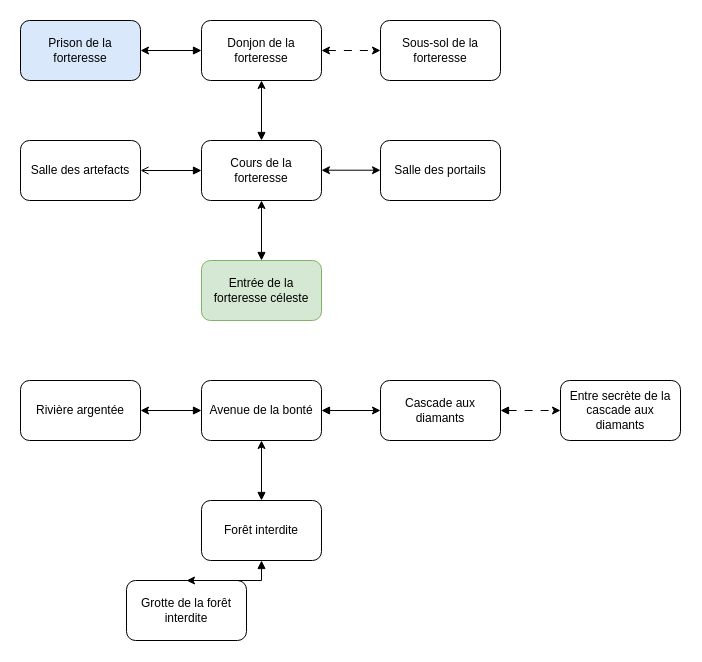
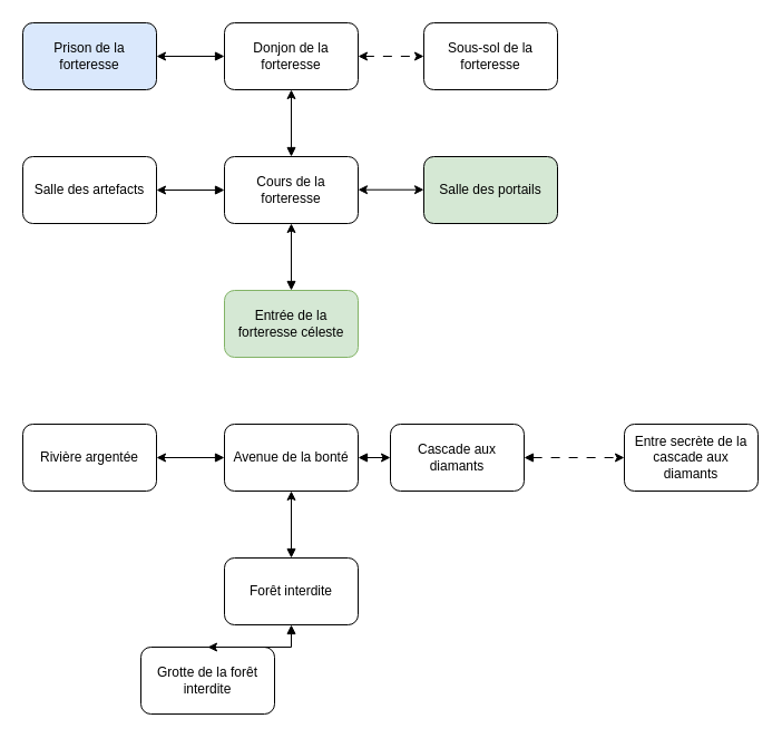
- <mxCell id="5" value="" style="edgeStyle=orthogonalEdgeStyle;rounded=0;orthogonalLoop=1;jettySize=auto;html=1;startArrow=block;startFill=1;endArrow=open;" parent="1" source="6" target="20" edge="1"><mxGeometry relative="1" as="geometry" /></mxCell>
+ <mxCell id="5" value="" style="edgeStyle=orthogonalEdgeStyle;rounded=0;orthogonalLoop=1;jettySize=auto;html=1;startArrow=block;startFill=1;" parent="1" source="6" target="20" edge="1"><mxGeometry relative="1" as="geometry" /></mxCell>
- <mxCell id="19" value="Salle des portails" style="rounded=1;whiteSpace=wrap;html=1;" parent="1" vertex="1"><mxGeometry x="380" y="140" width="120" height="60" as="geometry" /></mxCell>
+ <mxCell id="19" value="Salle des portails" style="rounded=1;whiteSpace=wrap;html=1;fillColor=#d5e8d4;" parent="1" vertex="1"><mxGeometry x="380" y="140" width="120" height="60" as="geometry" /></mxCell>
- <mxCell id="13" value="Cascade aux diamants" style="rounded=1;whiteSpace=wrap;html=1;" parent="1" vertex="1"><mxGeometry x="380" y="380" width="120" height="60" as="geometry" /></mxCell>
+ <mxCell id="13" value="Cascade aux diamants" style="rounded=1;whiteSpace=wrap;html=1;" parent="1" vertex="1"><mxGeometry x="350" y="380" width="120" height="60" as="geometry" /></mxCell>
